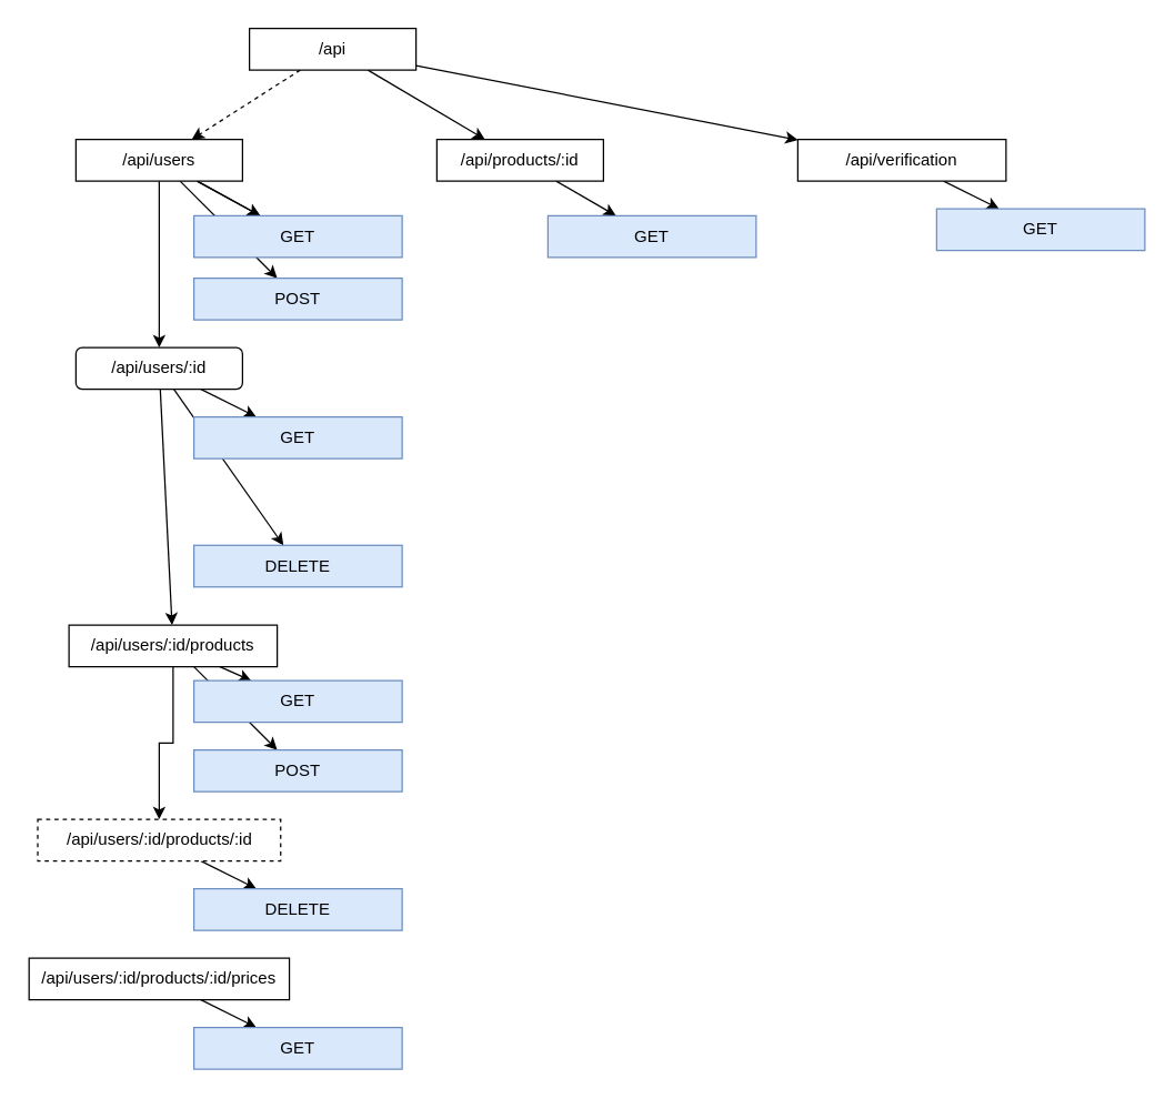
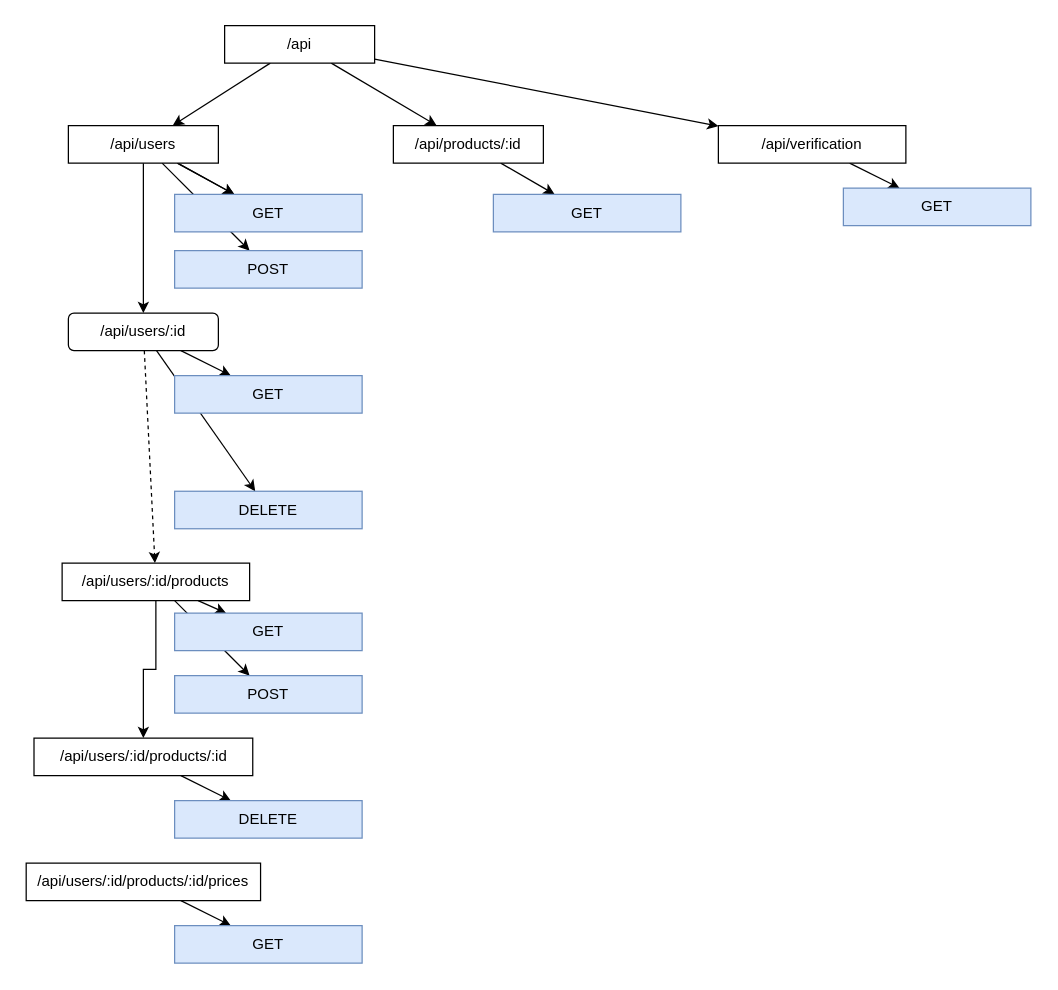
- <mxCell id="2" value="" style="rounded=0;orthogonalLoop=1;jettySize=auto;html=1;dashed=1;" parent="1" source="5" target="12" edge="1"><mxGeometry relative="1" as="geometry" /></mxCell>
+ <mxCell id="2" value="" style="rounded=0;orthogonalLoop=1;jettySize=auto;html=1;" parent="1" source="5" target="12" edge="1"><mxGeometry relative="1" as="geometry" /></mxCell>
- <mxCell id="13" value="" style="rounded=0;orthogonalLoop=1;jettySize=auto;html=1;" parent="1" source="16" target="20" edge="1"><mxGeometry relative="1" as="geometry" /></mxCell>
+ <mxCell id="13" value="" style="rounded=0;orthogonalLoop=1;jettySize=auto;html=1;dashed=1;" parent="1" source="16" target="20" edge="1"><mxGeometry relative="1" as="geometry" /></mxCell>
- <mxCell id="22" value="/api/users/:id/products/:id" style="rounded=0;whiteSpace=wrap;html=1;dashed=1;" parent="1" vertex="1"><mxGeometry x="26.5" y="590" width="175" height="30" as="geometry" /></mxCell>
+ <mxCell id="22" value="/api/users/:id/products/:id" style="rounded=0;whiteSpace=wrap;html=1;" parent="1" vertex="1"><mxGeometry x="26.5" y="590" width="175" height="30" as="geometry" /></mxCell>
